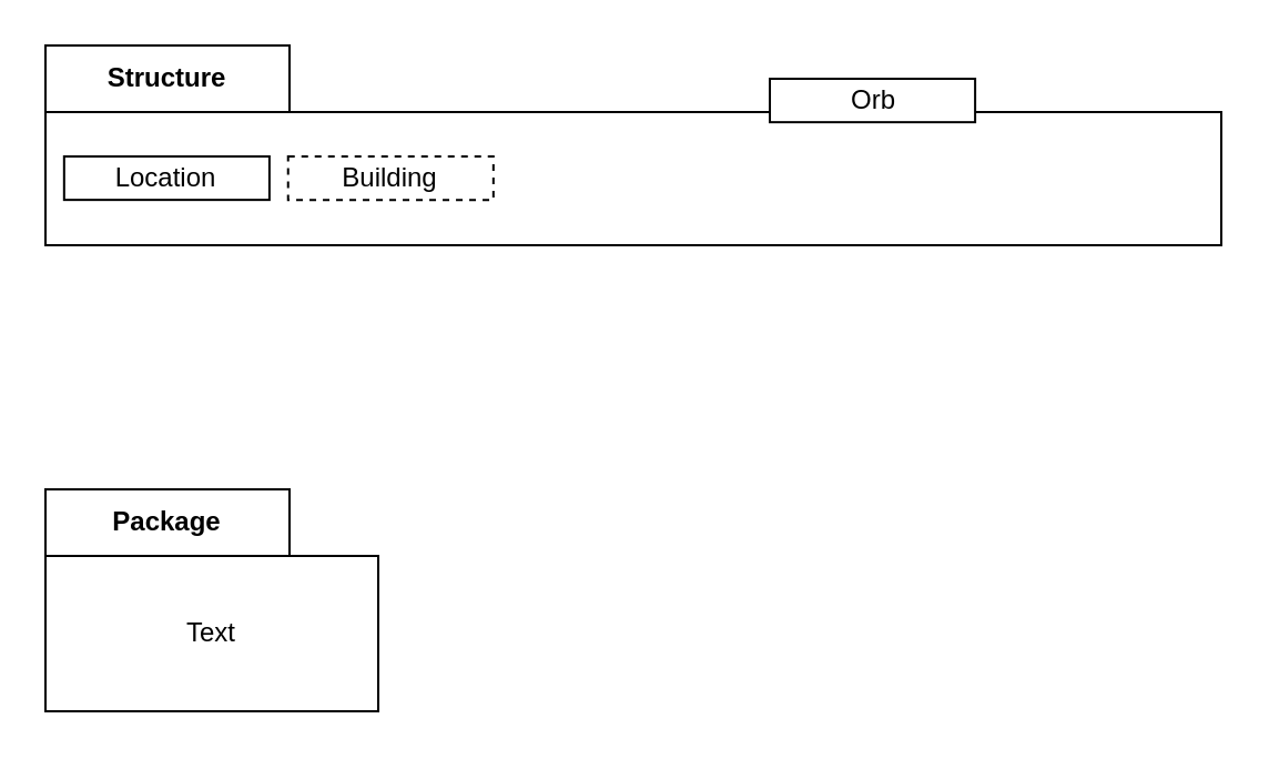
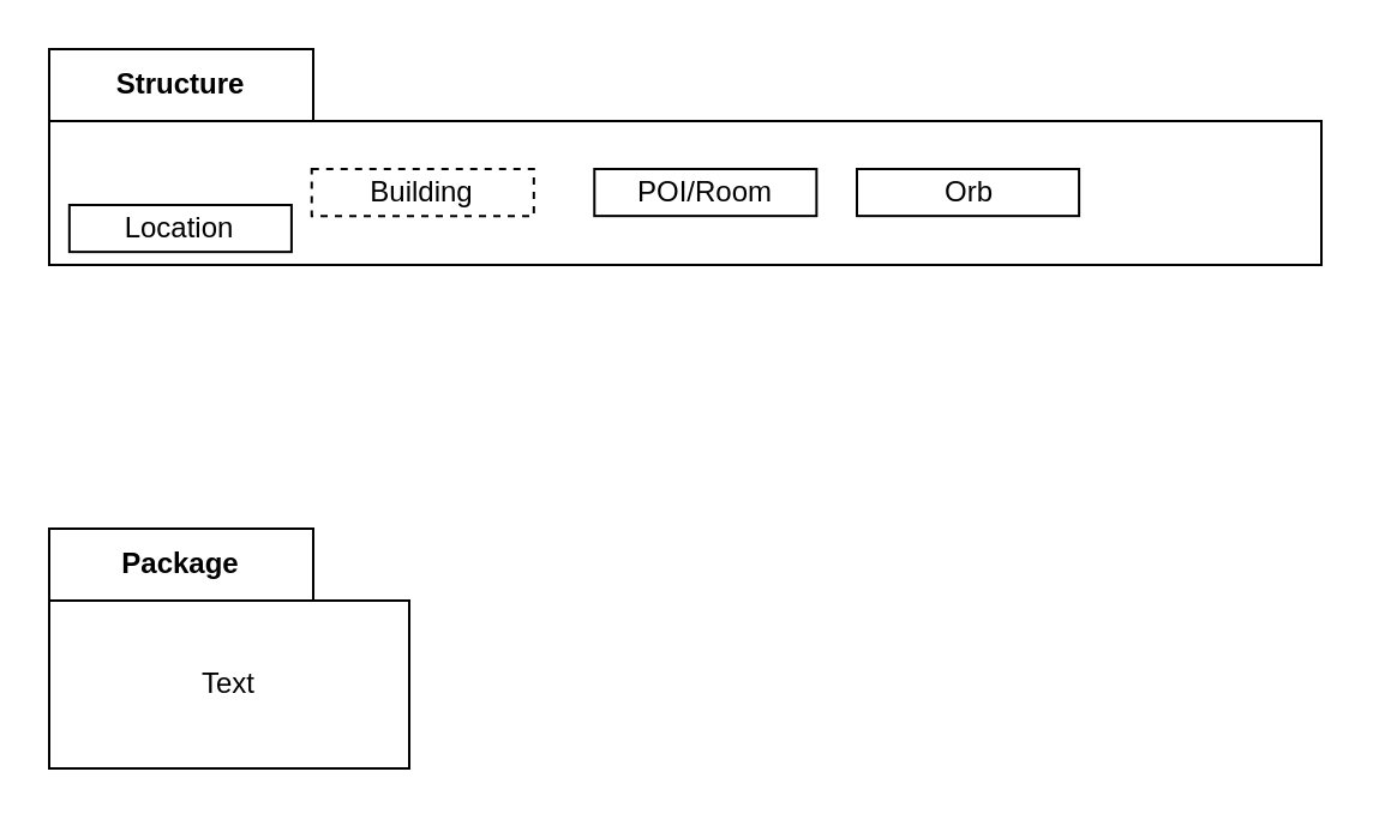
- <mxCell id="7" value="Orb" style="html=1;whiteSpace=wrap;" vertex="1" parent="2"><mxGeometry x="326.508" y="15.004" width="92.54" height="19.565" as="geometry" /></mxCell>
+ <mxCell id="7" value="Orb" style="html=1;whiteSpace=wrap;" vertex="1" parent="2"><mxGeometry x="336.508" y="50.004" width="92.54" height="19.565" as="geometry" /></mxCell>
- <mxCell id="6" value="Location" style="html=1;whiteSpace=wrap;" vertex="1" parent="2"><mxGeometry x="8.413" y="50.004" width="92.54" height="19.565" as="geometry" /></mxCell>
+ <mxCell id="6" value="Location" style="html=1;whiteSpace=wrap;" vertex="1" parent="2"><mxGeometry x="8.413" y="65.004" width="92.54" height="19.565" as="geometry" /></mxCell>
+ <mxCell id="5" value="POI/Room" style="html=1;whiteSpace=wrap;" vertex="1" parent="2"><mxGeometry x="227.143" y="50.004" width="92.54" height="19.565" as="geometry" /></mxCell>
